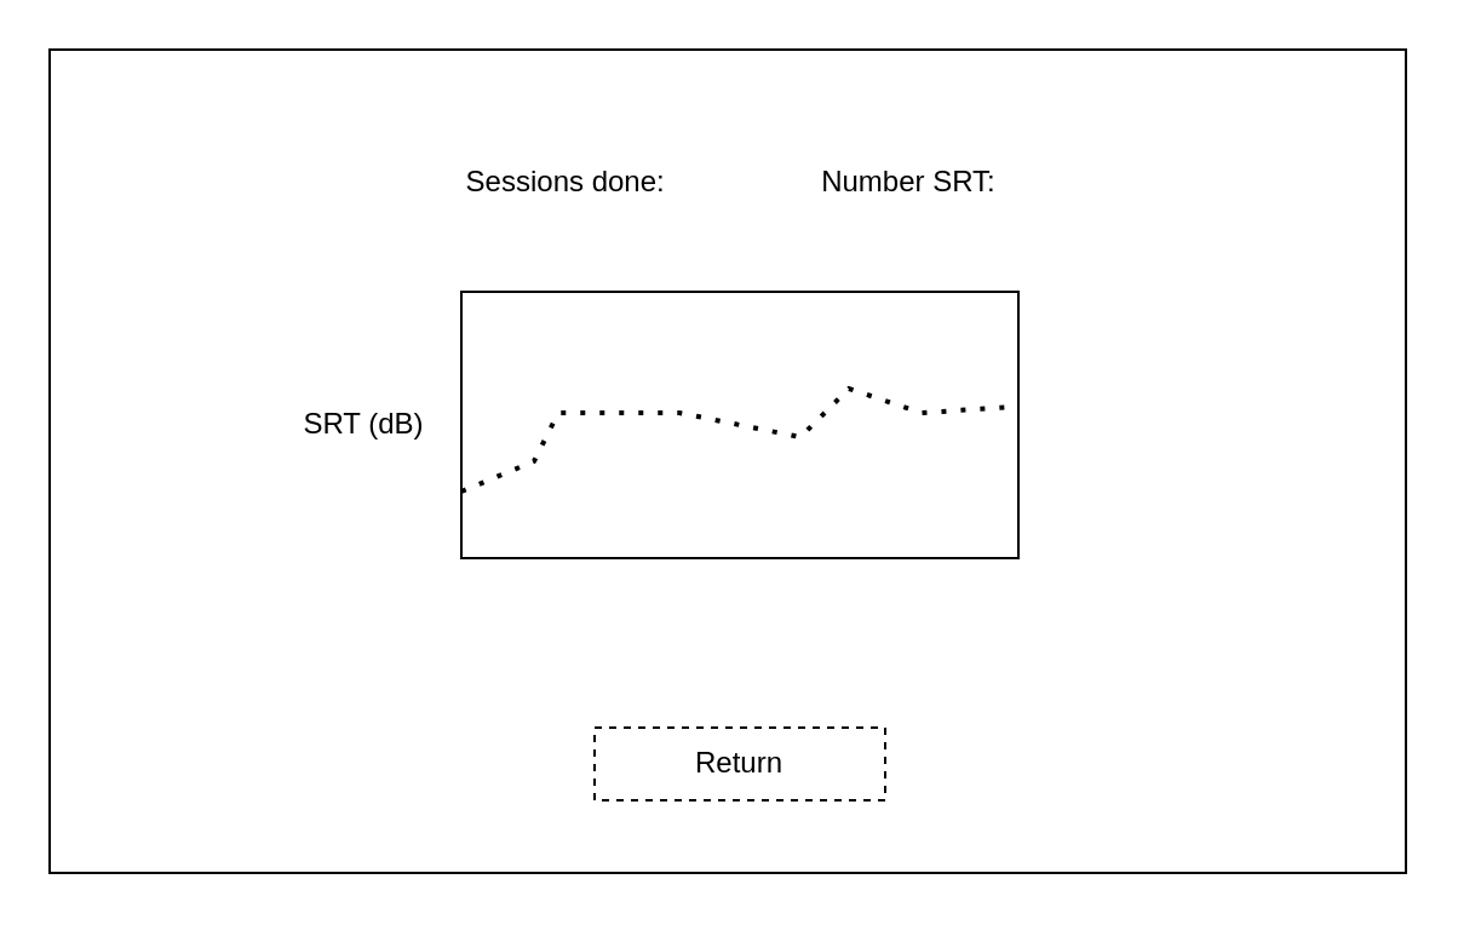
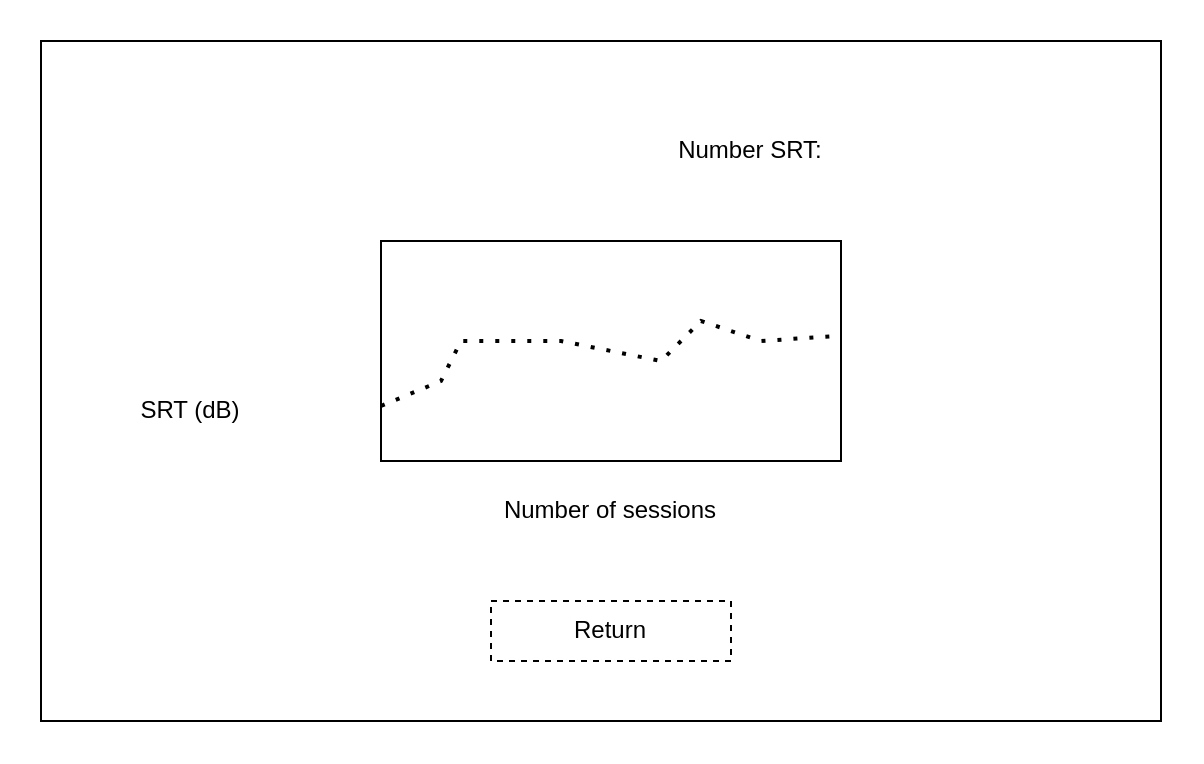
- <mxCell id="8" value="Sessions done:&amp;nbsp;" style="text;html=1;strokeColor=none;fillColor=none;align=center;verticalAlign=middle;whiteSpace=wrap;rounded=0;" vertex="1" parent="1"><mxGeometry x="190" y="60" width="90" height="30" as="geometry" /></mxCell>
- <mxCell id="5" value="SRT (dB)" style="text;html=1;strokeColor=none;fillColor=none;align=center;verticalAlign=middle;whiteSpace=wrap;rounded=0;" vertex="1" parent="1"><mxGeometry x="120" y="160" width="60" height="30" as="geometry" /></mxCell>
+ <mxCell id="5" value="SRT (dB)" style="text;html=1;strokeColor=none;fillColor=none;align=center;verticalAlign=middle;whiteSpace=wrap;rounded=0;" vertex="1" parent="1"><mxGeometry x="65" y="190" width="60" height="30" as="geometry" /></mxCell>
+ <mxCell id="6" value="Number of sessions" style="text;html=1;strokeColor=none;fillColor=none;align=center;verticalAlign=middle;whiteSpace=wrap;rounded=0;" vertex="1" parent="1"><mxGeometry x="245" y="240" width="120" height="30" as="geometry" /></mxCell>
